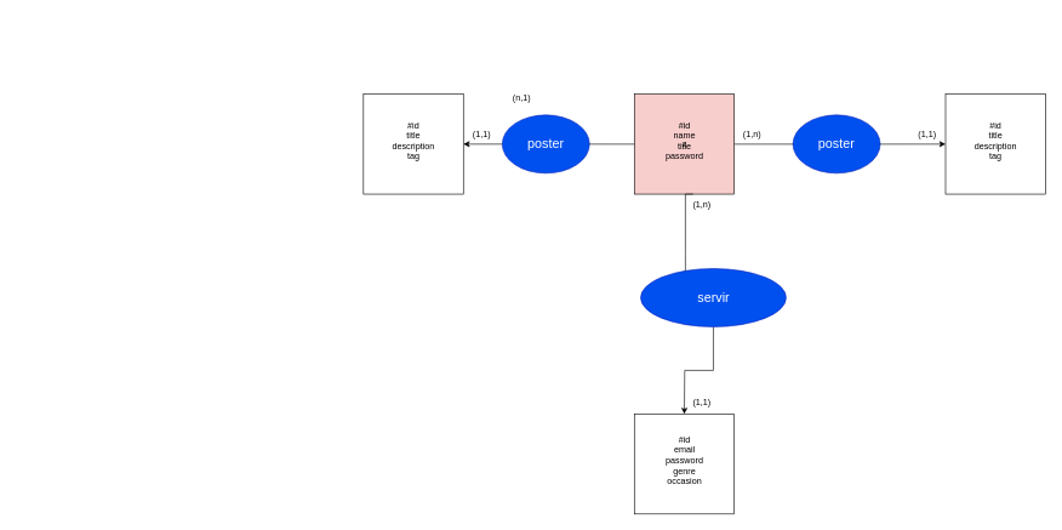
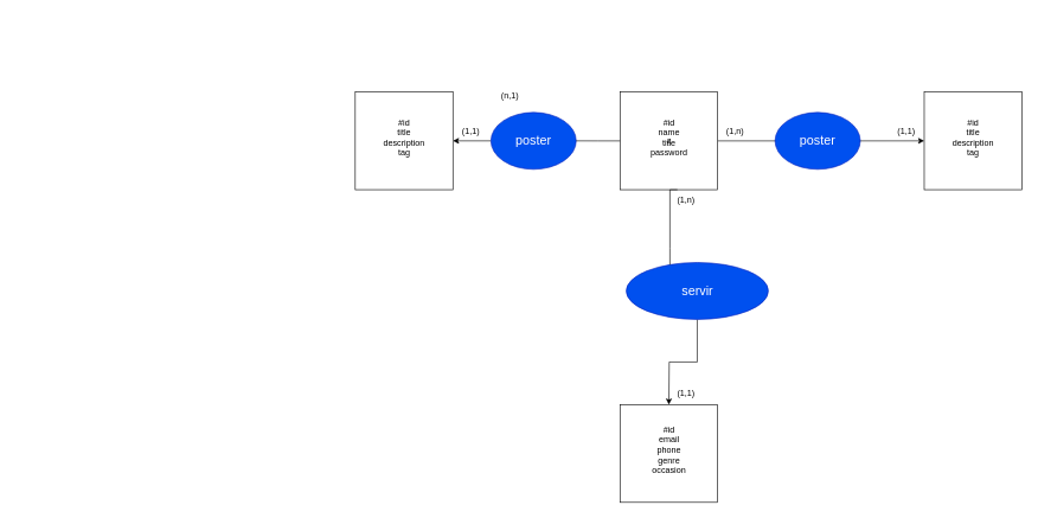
- <mxCell id="4" value="z" style="whiteSpace=wrap;html=1;aspect=fixed;fillColor=#f8cecc;" parent="1" vertex="1"><mxGeometry x="871.75" y="129" width="137.5" height="137.5" as="geometry" /></mxCell>
+ <mxCell id="4" value="z" style="whiteSpace=wrap;html=1;aspect=fixed;" parent="1" vertex="1"><mxGeometry x="871.75" y="129" width="137.5" height="137.5" as="geometry" /></mxCell>
- <mxCell id="10" value="#id&lt;br&gt;email&lt;br&gt;password&lt;br&gt;genre&lt;br&gt;occasion" style="text;html=1;strokeColor=none;fillColor=none;align=center;verticalAlign=middle;whiteSpace=wrap;rounded=0;" parent="1" vertex="1"><mxGeometry x="920.5" y="597.75" width="40" height="70" as="geometry" /></mxCell>
+ <mxCell id="10" value="#id&lt;br&gt;email&lt;br&gt;phone&lt;br&gt;genre&lt;br&gt;occasion" style="text;html=1;strokeColor=none;fillColor=none;align=center;verticalAlign=middle;whiteSpace=wrap;rounded=0;" parent="1" vertex="1"><mxGeometry x="920.5" y="597.75" width="40" height="70" as="geometry" /></mxCell>
